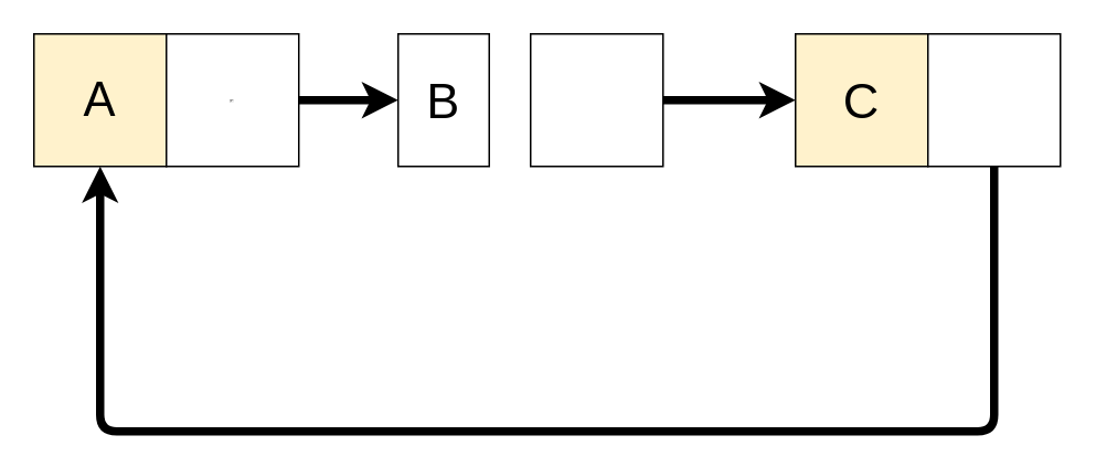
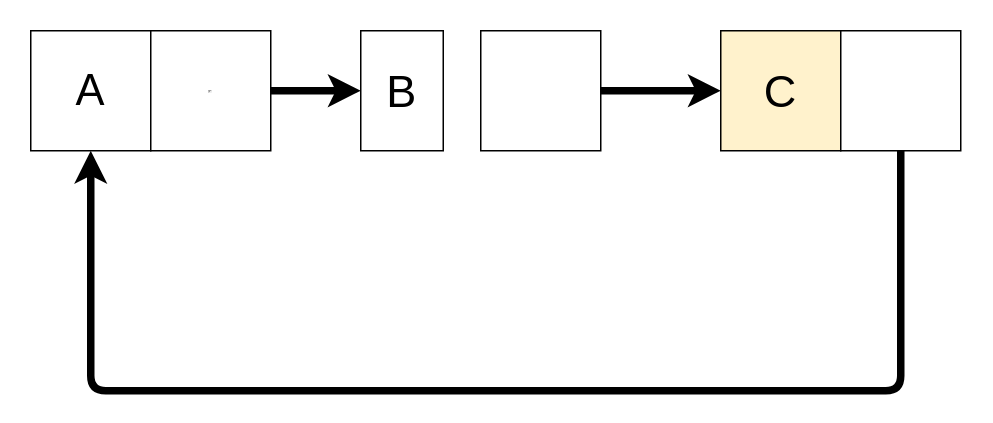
- <mxCell id="2" value="&lt;p style=&quot;line-height: 100%; font-size: 29px;&quot;&gt;A&lt;/p&gt;" style="whiteSpace=wrap;html=1;aspect=fixed;fillColor=#fff2cc;" vertex="1" parent="1"><mxGeometry x="20" y="20" width="80" height="80" as="geometry" /></mxCell>
+ <mxCell id="2" value="&lt;p style=&quot;line-height: 100%; font-size: 29px;&quot;&gt;A&lt;/p&gt;" style="whiteSpace=wrap;html=1;aspect=fixed;" vertex="1" parent="1"><mxGeometry x="20" y="20" width="80" height="80" as="geometry" /></mxCell>
